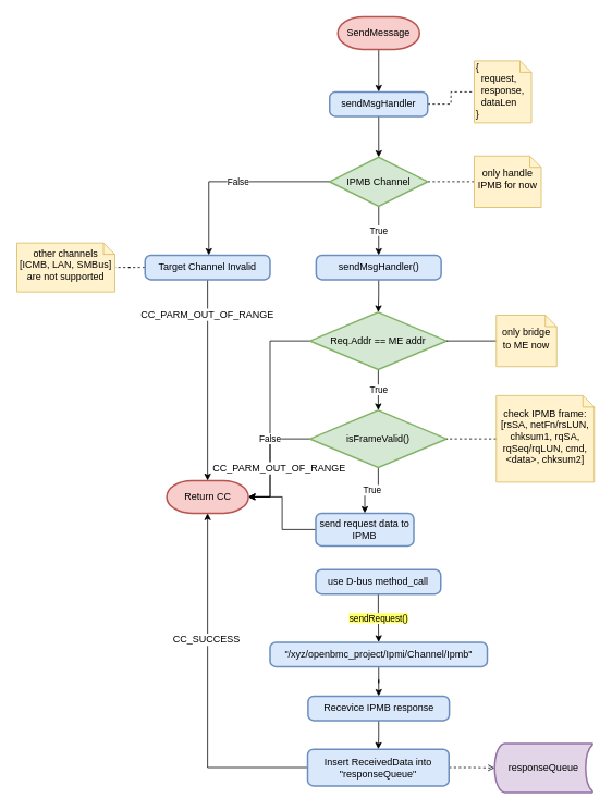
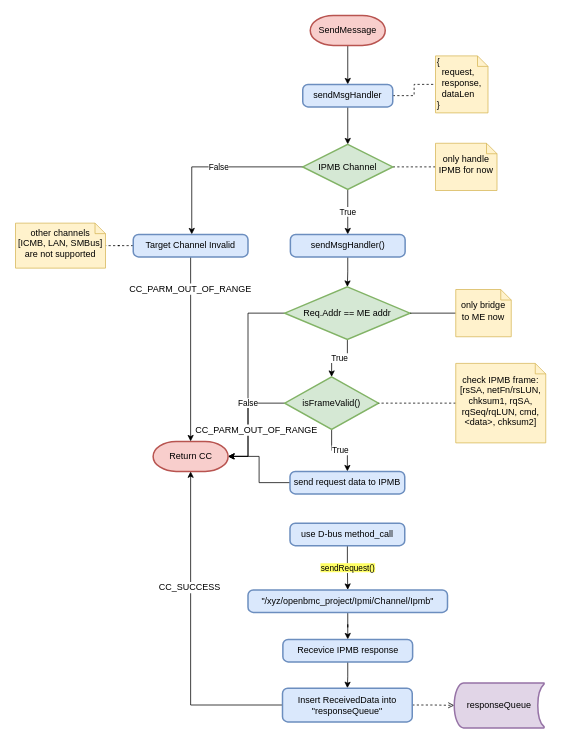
- <mxCell id="19" value="isFrameValid()" style="strokeWidth=2;html=1;shape=mxgraph.flowchart.decision;whiteSpace=wrap;align=center;fillColor=#d5e8d4;strokeColor=#82b366;" vertex="1" parent="1"><mxGeometry x="379" y="502" width="167" height="70" as="geometry" /></mxCell>
+ <mxCell id="19" value="isFrameValid()" style="strokeWidth=2;html=1;shape=mxgraph.flowchart.decision;whiteSpace=wrap;align=center;fillColor=#d5e8d4;strokeColor=#82b366;" vertex="1" parent="1"><mxGeometry x="379" y="502" width="125" height="70" as="geometry" /></mxCell>
- <mxCell id="22" value="send request data to IPMB" style="rounded=1;whiteSpace=wrap;html=1;absoluteArcSize=1;arcSize=14;strokeWidth=2;fillColor=#dae8fc;strokeColor=#6c8ebf;" vertex="1" parent="1"><mxGeometry x="386" y="628" width="120" height="40" as="geometry" /></mxCell>
+ <mxCell id="22" value="send request data to IPMB" style="rounded=1;whiteSpace=wrap;html=1;absoluteArcSize=1;arcSize=14;strokeWidth=2;fillColor=#dae8fc;strokeColor=#6c8ebf;" vertex="1" parent="1"><mxGeometry x="386" y="628" width="153" height="30" as="geometry" /></mxCell>
